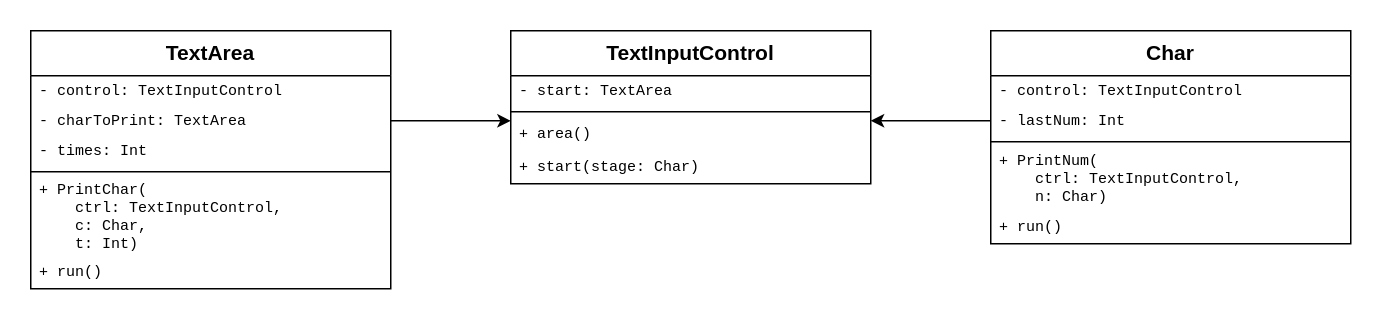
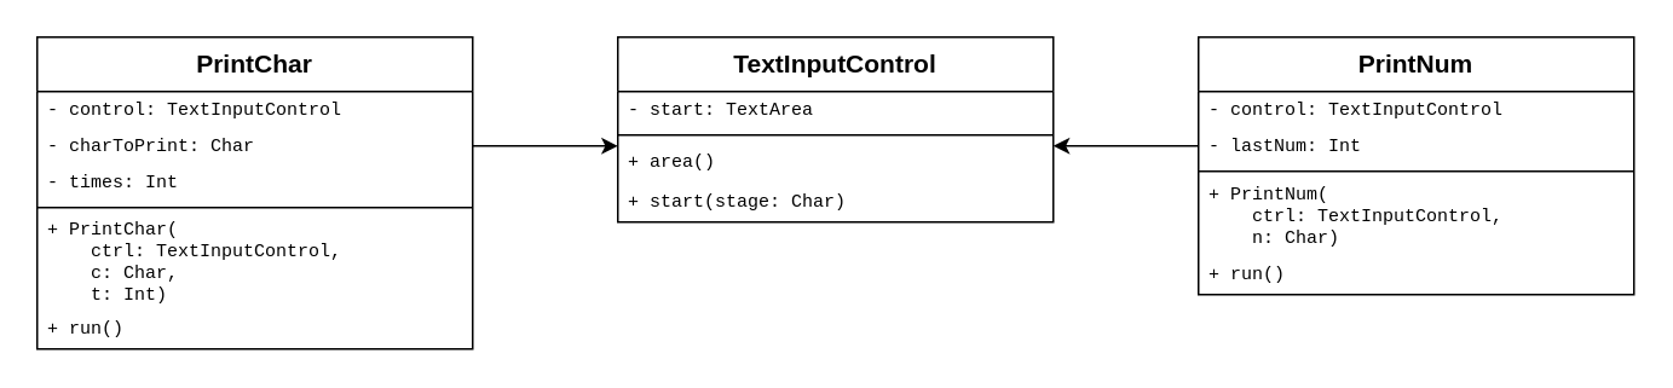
- <mxCell id="13" value="TextArea" style="swimlane;fontStyle=1;align=center;verticalAlign=top;childLayout=stackLayout;horizontal=1;startSize=30;horizontalStack=0;resizeParent=1;resizeParentMax=0;resizeLast=0;collapsible=0;marginBottom=0;whiteSpace=wrap;html=1;fontSize=14;" parent="1" vertex="1"><mxGeometry x="20" y="20" width="240" height="172" as="geometry" /></mxCell>
+ <mxCell id="13" value="PrintChar" style="swimlane;fontStyle=1;align=center;verticalAlign=top;childLayout=stackLayout;horizontal=1;startSize=30;horizontalStack=0;resizeParent=1;resizeParentMax=0;resizeLast=0;collapsible=0;marginBottom=0;whiteSpace=wrap;html=1;fontSize=14;" parent="1" vertex="1"><mxGeometry x="20" y="20" width="240" height="172" as="geometry" /></mxCell>
- <mxCell id="2" value="Char" style="swimlane;fontStyle=1;align=center;verticalAlign=top;childLayout=stackLayout;horizontal=1;startSize=30;horizontalStack=0;resizeParent=1;resizeParentMax=0;resizeLast=0;collapsible=0;marginBottom=0;whiteSpace=wrap;html=1;fontSize=14;" parent="1" vertex="1"><mxGeometry x="660" y="20" width="240" height="142" as="geometry" /></mxCell>
+ <mxCell id="2" value="PrintNum" style="swimlane;fontStyle=1;align=center;verticalAlign=top;childLayout=stackLayout;horizontal=1;startSize=30;horizontalStack=0;resizeParent=1;resizeParentMax=0;resizeLast=0;collapsible=0;marginBottom=0;whiteSpace=wrap;html=1;fontSize=14;" parent="1" vertex="1"><mxGeometry x="660" y="20" width="240" height="142" as="geometry" /></mxCell>
- <mxCell id="15" value="- charToPrint: TextArea" style="text;strokeColor=none;fillColor=none;align=left;verticalAlign=middle;spacingLeft=4;spacingRight=4;overflow=hidden;rotatable=0;points=[[0,0.5],[1,0.5]];portConstraint=eastwest;whiteSpace=wrap;html=1;fontSize=10;fontFamily=Courier New;" parent="13" vertex="1"><mxGeometry y="50" width="240" height="20" as="geometry" /></mxCell>
+ <mxCell id="15" value="- charToPrint: Char" style="text;strokeColor=none;fillColor=none;align=left;verticalAlign=middle;spacingLeft=4;spacingRight=4;overflow=hidden;rotatable=0;points=[[0,0.5],[1,0.5]];portConstraint=eastwest;whiteSpace=wrap;html=1;fontSize=10;fontFamily=Courier New;" parent="13" vertex="1"><mxGeometry y="50" width="240" height="20" as="geometry" /></mxCell>
